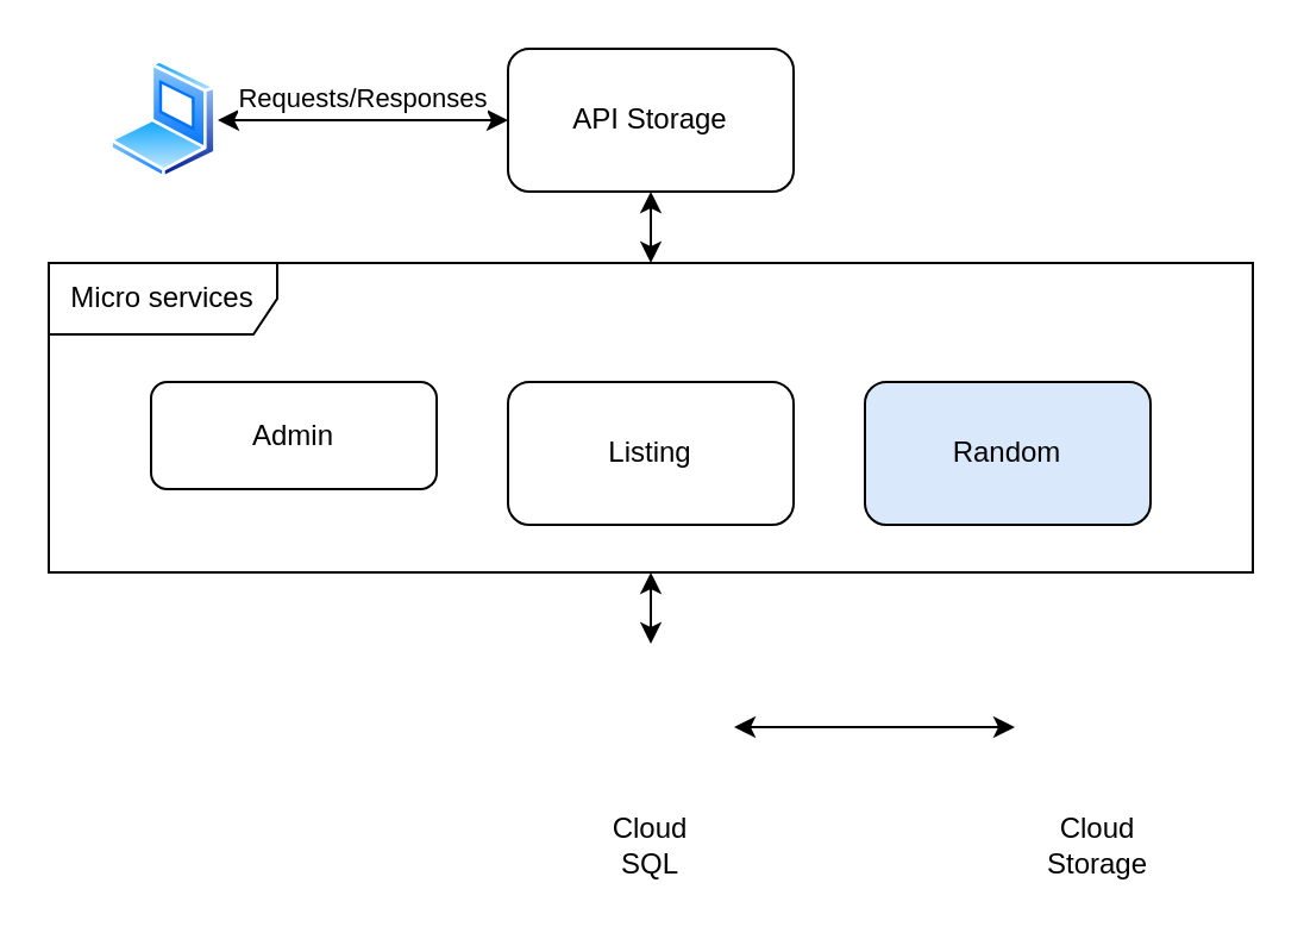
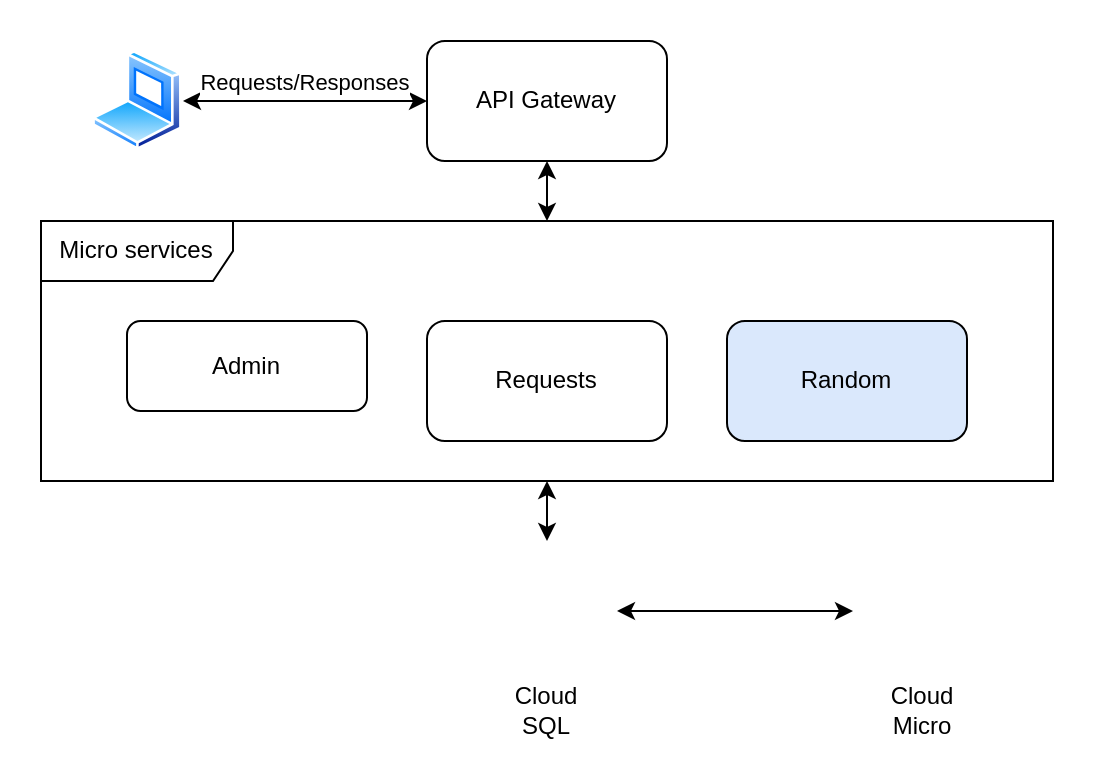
- <mxCell id="5" value="API Storage" style="rounded=1;whiteSpace=wrap;html=1;" vertex="1" parent="1"><mxGeometry x="213" y="20" width="120" height="60" as="geometry" /></mxCell>
+ <mxCell id="5" value="API Gateway" style="rounded=1;whiteSpace=wrap;html=1;" vertex="1" parent="1"><mxGeometry x="213" y="20" width="120" height="60" as="geometry" /></mxCell>
- <mxCell id="13" value="Listing" style="rounded=1;whiteSpace=wrap;html=1;" vertex="1" parent="1"><mxGeometry x="213" y="160" width="120" height="60" as="geometry" /></mxCell>
+ <mxCell id="13" value="Requests" style="rounded=1;whiteSpace=wrap;html=1;" vertex="1" parent="1"><mxGeometry x="213" y="160" width="120" height="60" as="geometry" /></mxCell>
- <mxCell id="16" value="Cloud Storage" style="text;html=1;strokeColor=none;fillColor=none;align=center;verticalAlign=middle;whiteSpace=wrap;rounded=0;" vertex="1" parent="1"><mxGeometry x="431" y="340" width="60" height="30" as="geometry" /></mxCell>
+ <mxCell id="16" value="Cloud Micro" style="text;html=1;strokeColor=none;fillColor=none;align=center;verticalAlign=middle;whiteSpace=wrap;rounded=0;" vertex="1" parent="1"><mxGeometry x="431" y="340" width="60" height="30" as="geometry" /></mxCell>
